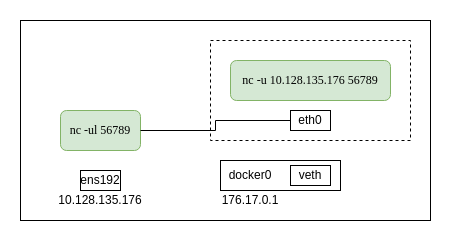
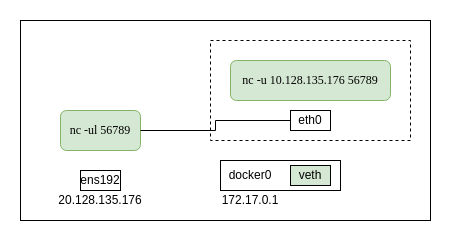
- <mxCell id="11" value="veth" style="rounded=0;whiteSpace=wrap;html=1;" vertex="1" parent="1"><mxGeometry x="290" y="165" width="40" height="20" as="geometry" /></mxCell>
+ <mxCell id="11" value="veth" style="rounded=0;whiteSpace=wrap;html=1;fillColor=#d5e8d4;" vertex="1" parent="1"><mxGeometry x="290" y="165" width="40" height="20" as="geometry" /></mxCell>
- <mxCell id="13" value="10.128.135.176" style="text;html=1;strokeColor=none;fillColor=none;align=center;verticalAlign=middle;whiteSpace=wrap;rounded=0;" vertex="1" parent="1"><mxGeometry x="60" y="190" width="80" height="20" as="geometry" /></mxCell>
+ <mxCell id="13" value="20.128.135.176" style="text;html=1;strokeColor=none;fillColor=none;align=center;verticalAlign=middle;whiteSpace=wrap;rounded=0;" vertex="1" parent="1"><mxGeometry x="60" y="190" width="80" height="20" as="geometry" /></mxCell>
- <mxCell id="7" value="176.17.0.1" style="text;html=1;strokeColor=none;fillColor=none;align=center;verticalAlign=middle;whiteSpace=wrap;rounded=0;" vertex="1" parent="1"><mxGeometry x="220" y="190" width="60" height="20" as="geometry" /></mxCell>
+ <mxCell id="7" value="172.17.0.1" style="text;html=1;strokeColor=none;fillColor=none;align=center;verticalAlign=middle;whiteSpace=wrap;rounded=0;" vertex="1" parent="1"><mxGeometry x="220" y="190" width="60" height="20" as="geometry" /></mxCell>
